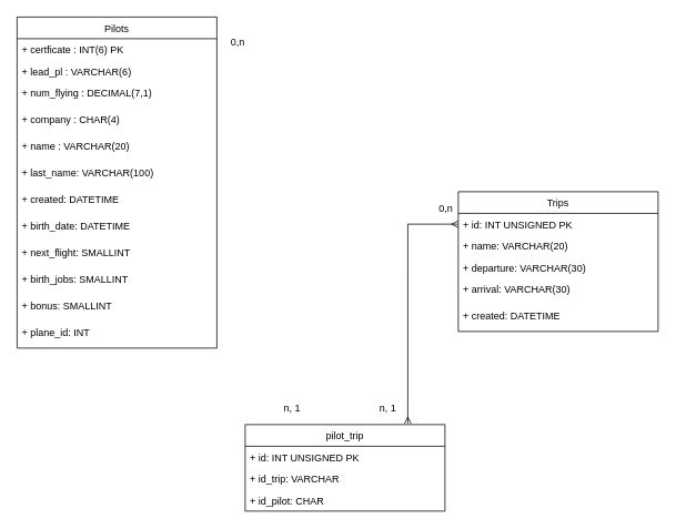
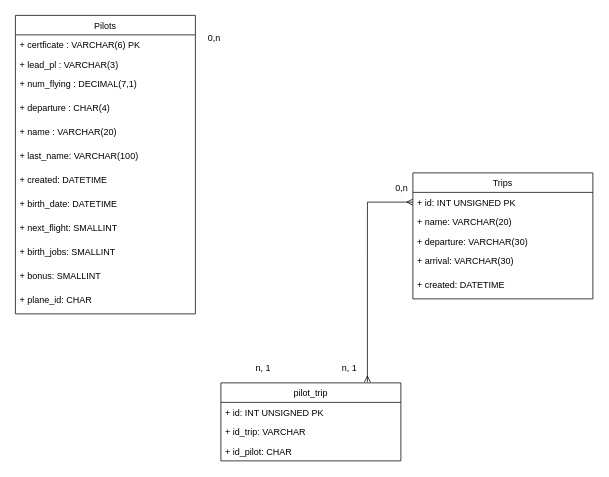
- <mxCell id="3" value="+ certficate : INT(6) PK" style="text;strokeColor=none;fillColor=none;align=left;verticalAlign=top;spacingLeft=4;spacingRight=4;overflow=hidden;rotatable=0;points=[[0,0.5],[1,0.5]];portConstraint=eastwest;" vertex="1" parent="2"><mxGeometry y="26" width="240" height="26" as="geometry" /></mxCell>
+ <mxCell id="3" value="+ certficate : VARCHAR(6) PK" style="text;strokeColor=none;fillColor=none;align=left;verticalAlign=top;spacingLeft=4;spacingRight=4;overflow=hidden;rotatable=0;points=[[0,0.5],[1,0.5]];portConstraint=eastwest;" vertex="1" parent="2"><mxGeometry y="26" width="240" height="26" as="geometry" /></mxCell>
- <mxCell id="4" value="+ lead_pl : VARCHAR(6) " style="text;strokeColor=none;fillColor=none;align=left;verticalAlign=top;spacingLeft=4;spacingRight=4;overflow=hidden;rotatable=0;points=[[0,0.5],[1,0.5]];portConstraint=eastwest;" vertex="1" parent="2"><mxGeometry y="52" width="240" height="26" as="geometry" /></mxCell>
+ <mxCell id="4" value="+ lead_pl : VARCHAR(3) " style="text;strokeColor=none;fillColor=none;align=left;verticalAlign=top;spacingLeft=4;spacingRight=4;overflow=hidden;rotatable=0;points=[[0,0.5],[1,0.5]];portConstraint=eastwest;" vertex="1" parent="2"><mxGeometry y="52" width="240" height="26" as="geometry" /></mxCell>
- <mxCell id="6" value="+ company : CHAR(4)" style="text;strokeColor=none;fillColor=none;align=left;verticalAlign=top;spacingLeft=4;spacingRight=4;overflow=hidden;rotatable=0;points=[[0,0.5],[1,0.5]];portConstraint=eastwest;" vertex="1" parent="2"><mxGeometry y="110" width="240" height="32" as="geometry" /></mxCell>
+ <mxCell id="6" value="+ departure : CHAR(4)" style="text;strokeColor=none;fillColor=none;align=left;verticalAlign=top;spacingLeft=4;spacingRight=4;overflow=hidden;rotatable=0;points=[[0,0.5],[1,0.5]];portConstraint=eastwest;" vertex="1" parent="2"><mxGeometry y="110" width="240" height="32" as="geometry" /></mxCell>
- <mxCell id="14" value="+ plane_id: INT" style="text;strokeColor=none;fillColor=none;align=left;verticalAlign=top;spacingLeft=4;spacingRight=4;overflow=hidden;rotatable=0;points=[[0,0.5],[1,0.5]];portConstraint=eastwest;" vertex="1" parent="2"><mxGeometry y="366" width="240" height="32" as="geometry" /></mxCell>
+ <mxCell id="14" value="+ plane_id: CHAR" style="text;strokeColor=none;fillColor=none;align=left;verticalAlign=top;spacingLeft=4;spacingRight=4;overflow=hidden;rotatable=0;points=[[0,0.5],[1,0.5]];portConstraint=eastwest;" vertex="1" parent="2"><mxGeometry y="366" width="240" height="32" as="geometry" /></mxCell>
